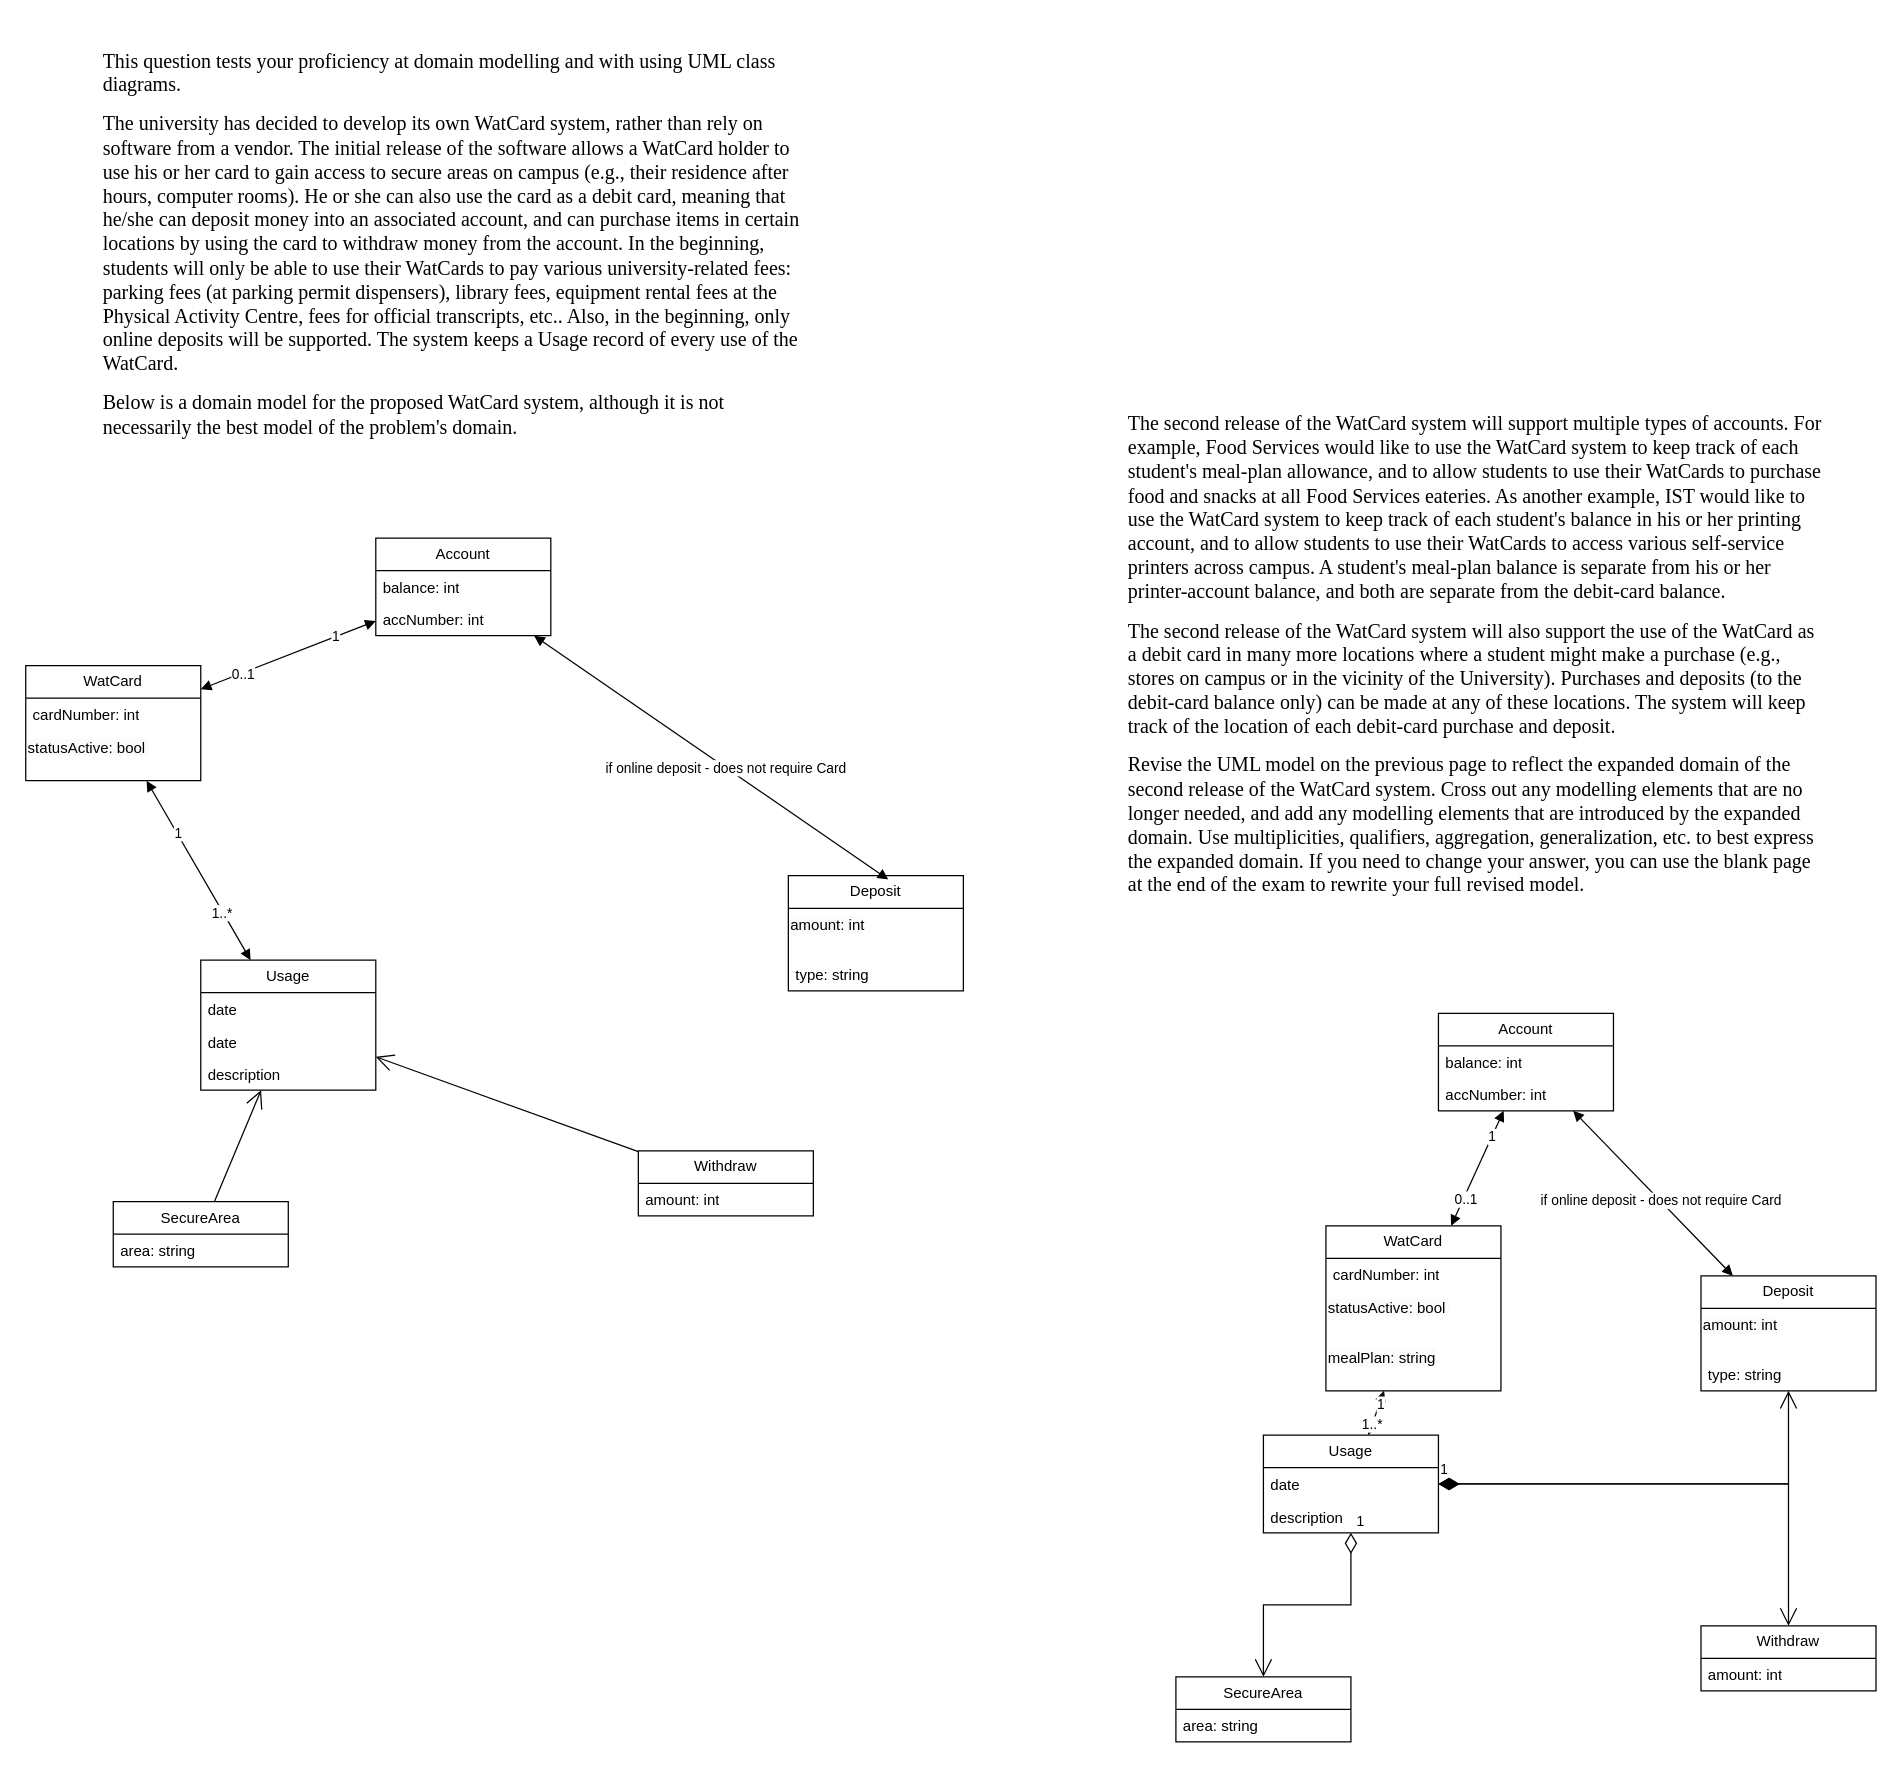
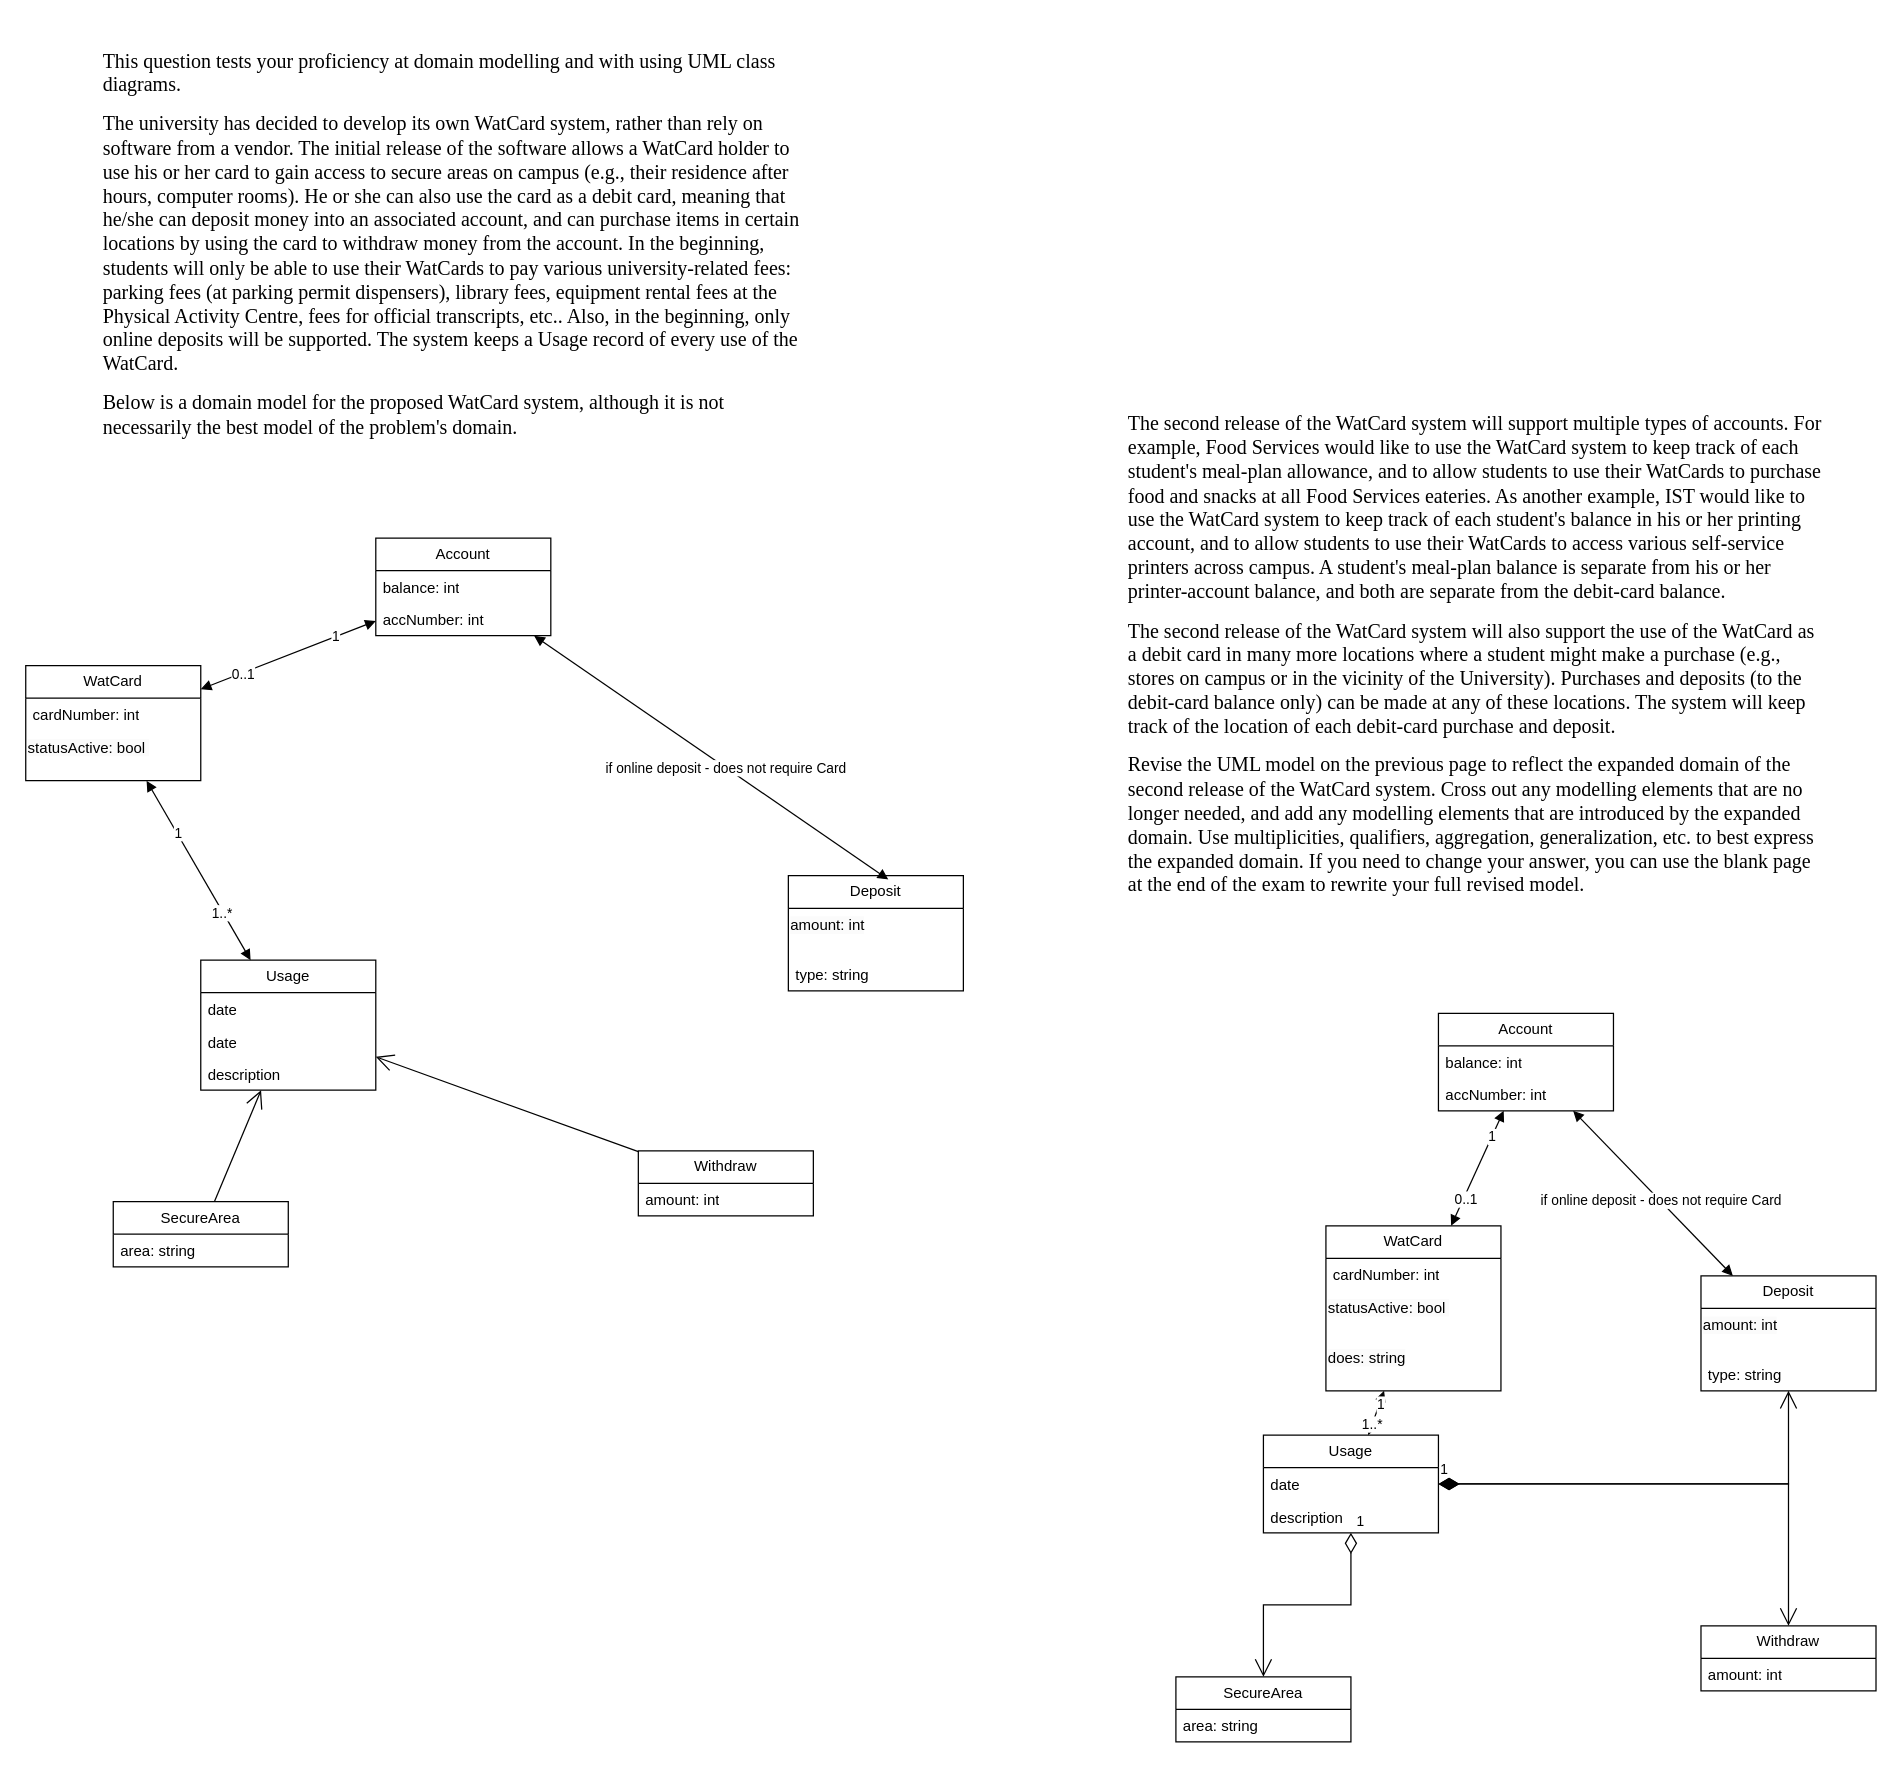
- <mxCell id="32" value="&lt;span style=&quot;caret-color: rgb(0, 0, 0); color: rgb(0, 0, 0); font-family: Helvetica; font-size: 12px; font-style: normal; font-variant-caps: normal; font-weight: 400; letter-spacing: normal; text-align: left; text-indent: 0px; text-transform: none; word-spacing: 0px; -webkit-text-stroke-width: 0px; background-color: rgb(251, 251, 251); text-decoration: none; float: none; display: inline !important;&quot;&gt;mealPlan: string&lt;/span&gt;" style="text;whiteSpace=wrap;html=1;" vertex="1" parent="29"><mxGeometry y="92" width="140" height="40" as="geometry" /></mxCell>
+ <mxCell id="32" value="&lt;span style=&quot;caret-color: rgb(0, 0, 0); color: rgb(0, 0, 0); font-family: Helvetica; font-size: 12px; font-style: normal; font-variant-caps: normal; font-weight: 400; letter-spacing: normal; text-align: left; text-indent: 0px; text-transform: none; word-spacing: 0px; -webkit-text-stroke-width: 0px; background-color: rgb(251, 251, 251); text-decoration: none; float: none; display: inline !important;&quot;&gt;does: string&lt;/span&gt;" style="text;whiteSpace=wrap;html=1;" vertex="1" parent="29"><mxGeometry y="92" width="140" height="40" as="geometry" /></mxCell>
